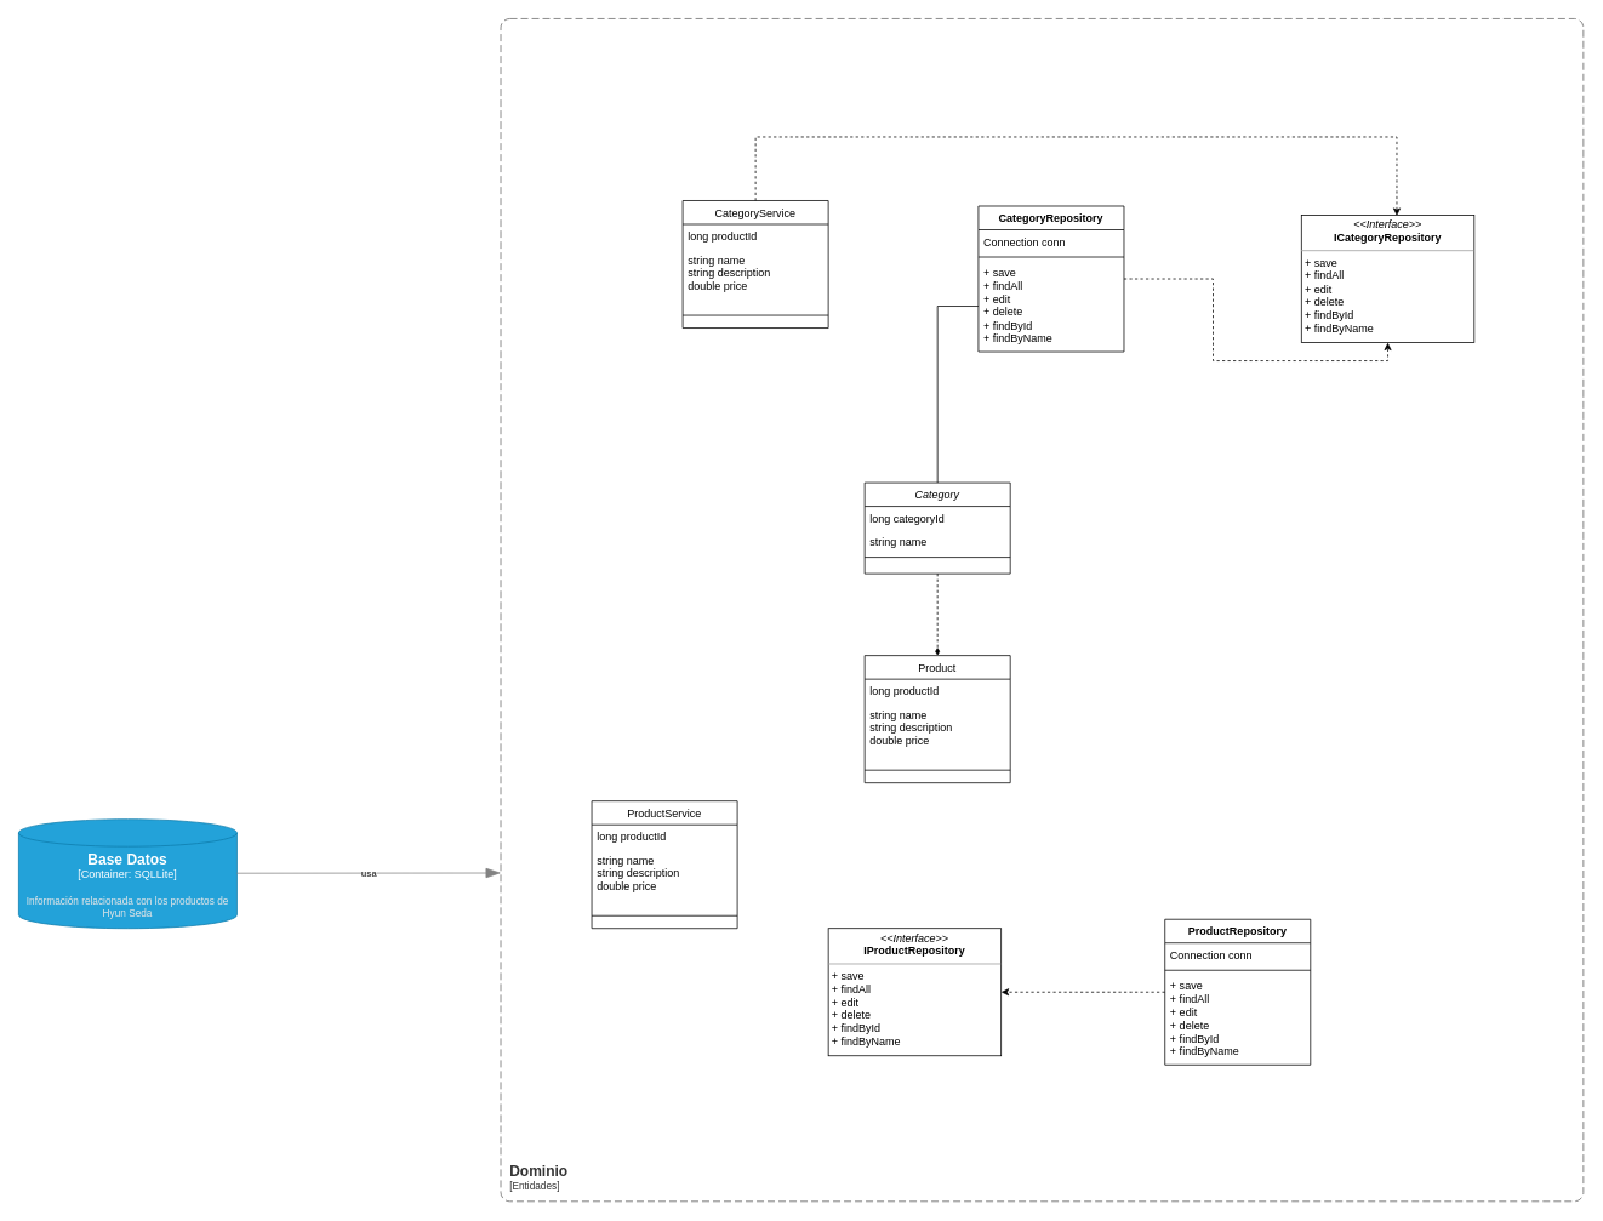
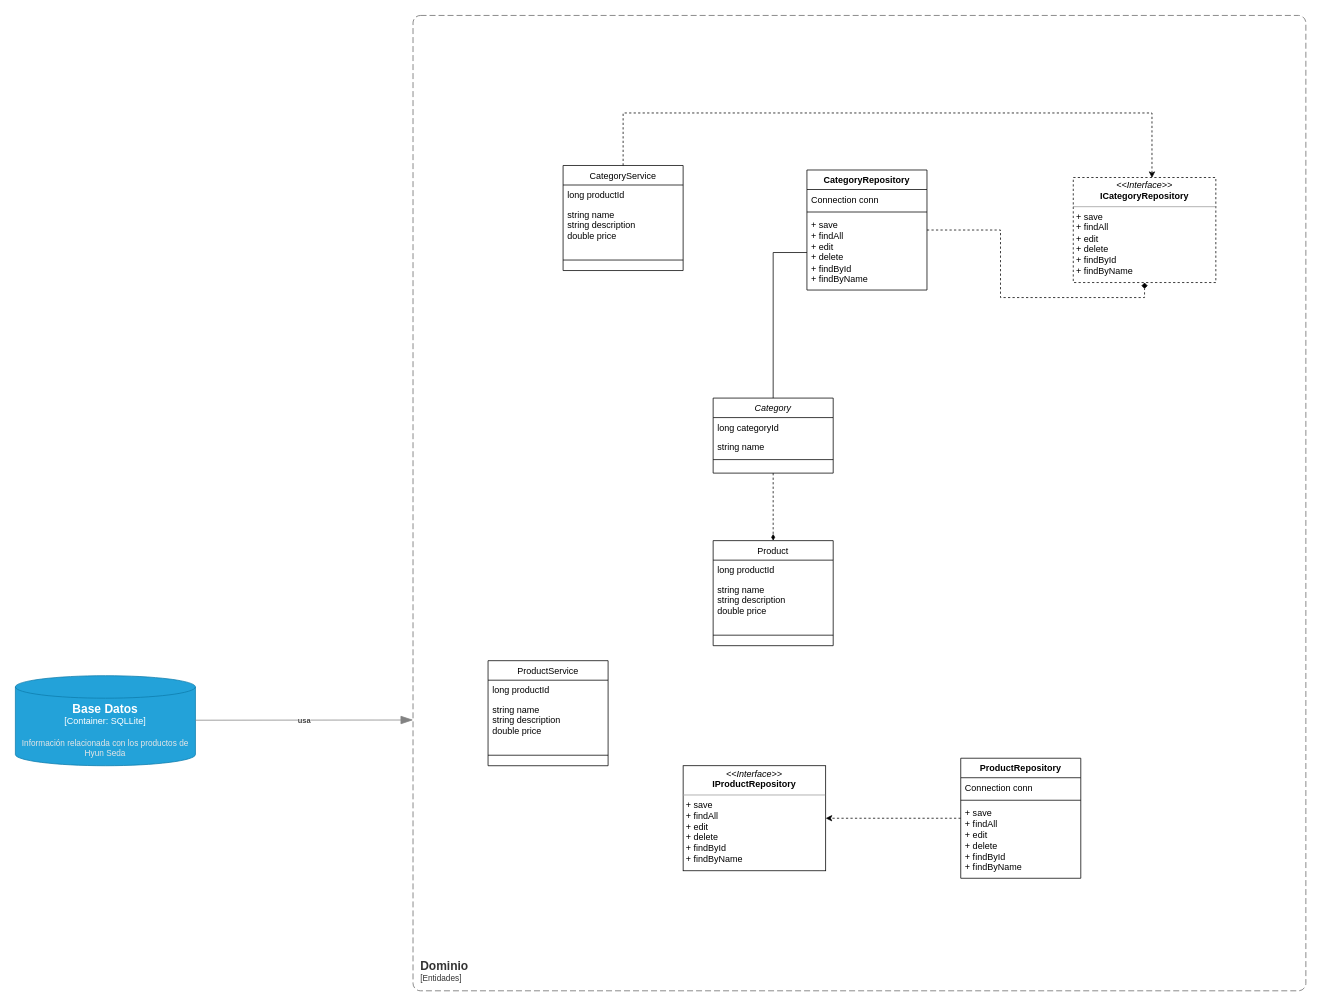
- <mxCell id="21" value="&lt;p style=&quot;margin:0px;margin-top:4px;text-align:center;&quot;&gt;&lt;i&gt;&amp;lt;&amp;lt;Interface&amp;gt;&amp;gt;&lt;/i&gt;&lt;br&gt;&lt;b&gt;ICategoryRepository&lt;/b&gt;&lt;/p&gt;&lt;hr size=&quot;1&quot;&gt;&lt;p style=&quot;margin:0px;margin-left:4px;&quot;&gt;&lt;/p&gt;&lt;p style=&quot;margin:0px;margin-left:4px;&quot;&gt;+ save&lt;/p&gt;&lt;p style=&quot;margin:0px;margin-left:4px;&quot;&gt;+ findAll&lt;/p&gt;&lt;p style=&quot;margin:0px;margin-left:4px;&quot;&gt;+ edit&lt;/p&gt;&lt;p style=&quot;margin:0px;margin-left:4px;&quot;&gt;+ delete&lt;/p&gt;&lt;p style=&quot;margin:0px;margin-left:4px;&quot;&gt;+ findById&lt;/p&gt;&lt;p style=&quot;margin:0px;margin-left:4px;&quot;&gt;+ findByName&lt;br&gt;&lt;/p&gt;" style="verticalAlign=top;align=left;overflow=fill;fontSize=12;fontFamily=Helvetica;html=1;whiteSpace=wrap;" parent="1" vertex="1"><mxGeometry x="1430" y="236" width="190" height="140" as="geometry" /></mxCell>
+ <mxCell id="21" value="&lt;p style=&quot;margin:0px;margin-top:4px;text-align:center;&quot;&gt;&lt;i&gt;&amp;lt;&amp;lt;Interface&amp;gt;&amp;gt;&lt;/i&gt;&lt;br&gt;&lt;b&gt;ICategoryRepository&lt;/b&gt;&lt;/p&gt;&lt;hr size=&quot;1&quot;&gt;&lt;p style=&quot;margin:0px;margin-left:4px;&quot;&gt;&lt;/p&gt;&lt;p style=&quot;margin:0px;margin-left:4px;&quot;&gt;+ save&lt;/p&gt;&lt;p style=&quot;margin:0px;margin-left:4px;&quot;&gt;+ findAll&lt;/p&gt;&lt;p style=&quot;margin:0px;margin-left:4px;&quot;&gt;+ edit&lt;/p&gt;&lt;p style=&quot;margin:0px;margin-left:4px;&quot;&gt;+ delete&lt;/p&gt;&lt;p style=&quot;margin:0px;margin-left:4px;&quot;&gt;+ findById&lt;/p&gt;&lt;p style=&quot;margin:0px;margin-left:4px;&quot;&gt;+ findByName&lt;br&gt;&lt;/p&gt;" style="verticalAlign=top;align=left;overflow=fill;fontSize=12;fontFamily=Helvetica;html=1;whiteSpace=wrap;dashed=1;" parent="1" vertex="1"><mxGeometry x="1430" y="236" width="190" height="140" as="geometry" /></mxCell>
- <mxCell id="11" style="edgeStyle=orthogonalEdgeStyle;rounded=0;orthogonalLoop=1;jettySize=auto;html=1;entryX=0.5;entryY=1;entryDx=0;entryDy=0;dashed=1;" parent="1" source="12" target="21" edge="1"><mxGeometry relative="1" as="geometry"><Array as="points"><mxPoint x="1333" y="306" /><mxPoint x="1333" y="396" /><mxPoint x="1525" y="396" /></Array></mxGeometry></mxCell>
+ <mxCell id="11" style="edgeStyle=orthogonalEdgeStyle;rounded=0;orthogonalLoop=1;jettySize=auto;html=1;entryX=0.5;entryY=1;entryDx=0;entryDy=0;dashed=1;endArrow=diamond;" parent="1" source="12" target="21" edge="1"><mxGeometry relative="1" as="geometry"><Array as="points"><mxPoint x="1333" y="306" /><mxPoint x="1333" y="396" /><mxPoint x="1525" y="396" /></Array></mxGeometry></mxCell>
